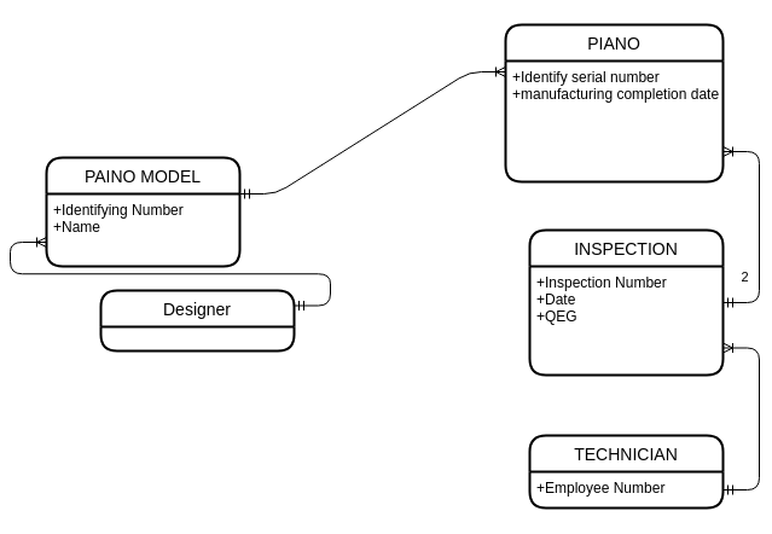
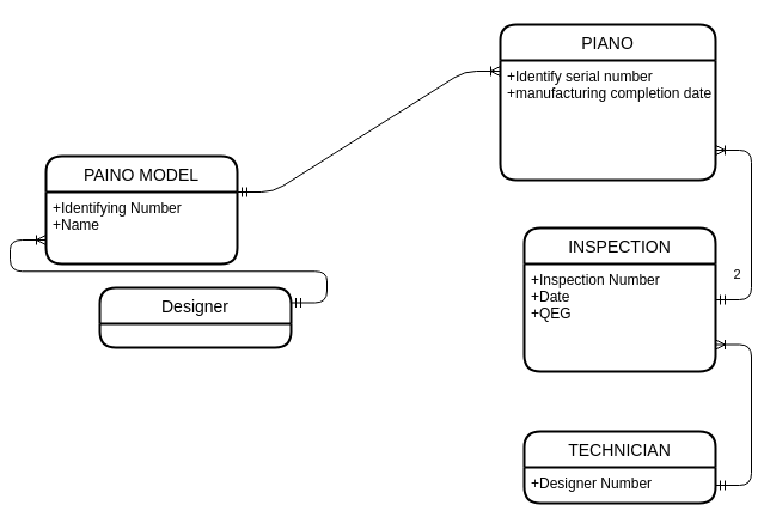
- <mxCell id="6" value="+Employee Number&#10;" style="align=left;strokeColor=none;fillColor=none;spacingLeft=4;fontSize=12;verticalAlign=top;resizable=0;rotatable=0;part=1;" parent="5" vertex="1"><mxGeometry y="30" width="160" height="30" as="geometry" /></mxCell>
+ <mxCell id="6" value="+Designer Number&#10;" style="align=left;strokeColor=none;fillColor=none;spacingLeft=4;fontSize=12;verticalAlign=top;resizable=0;rotatable=0;part=1;" parent="5" vertex="1"><mxGeometry y="30" width="160" height="30" as="geometry" /></mxCell>
